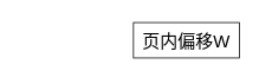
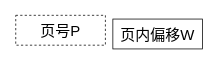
+ <mxCell id="2" value="&lt;font style=&quot;font-size: 20px;&quot;&gt;页号P&lt;/font&gt;" style="rounded=0;whiteSpace=wrap;html=1;fillColor=none;dashed=1;" parent="1" vertex="1"><mxGeometry x="20" y="20" width="120" height="40" as="geometry" /></mxCell>
